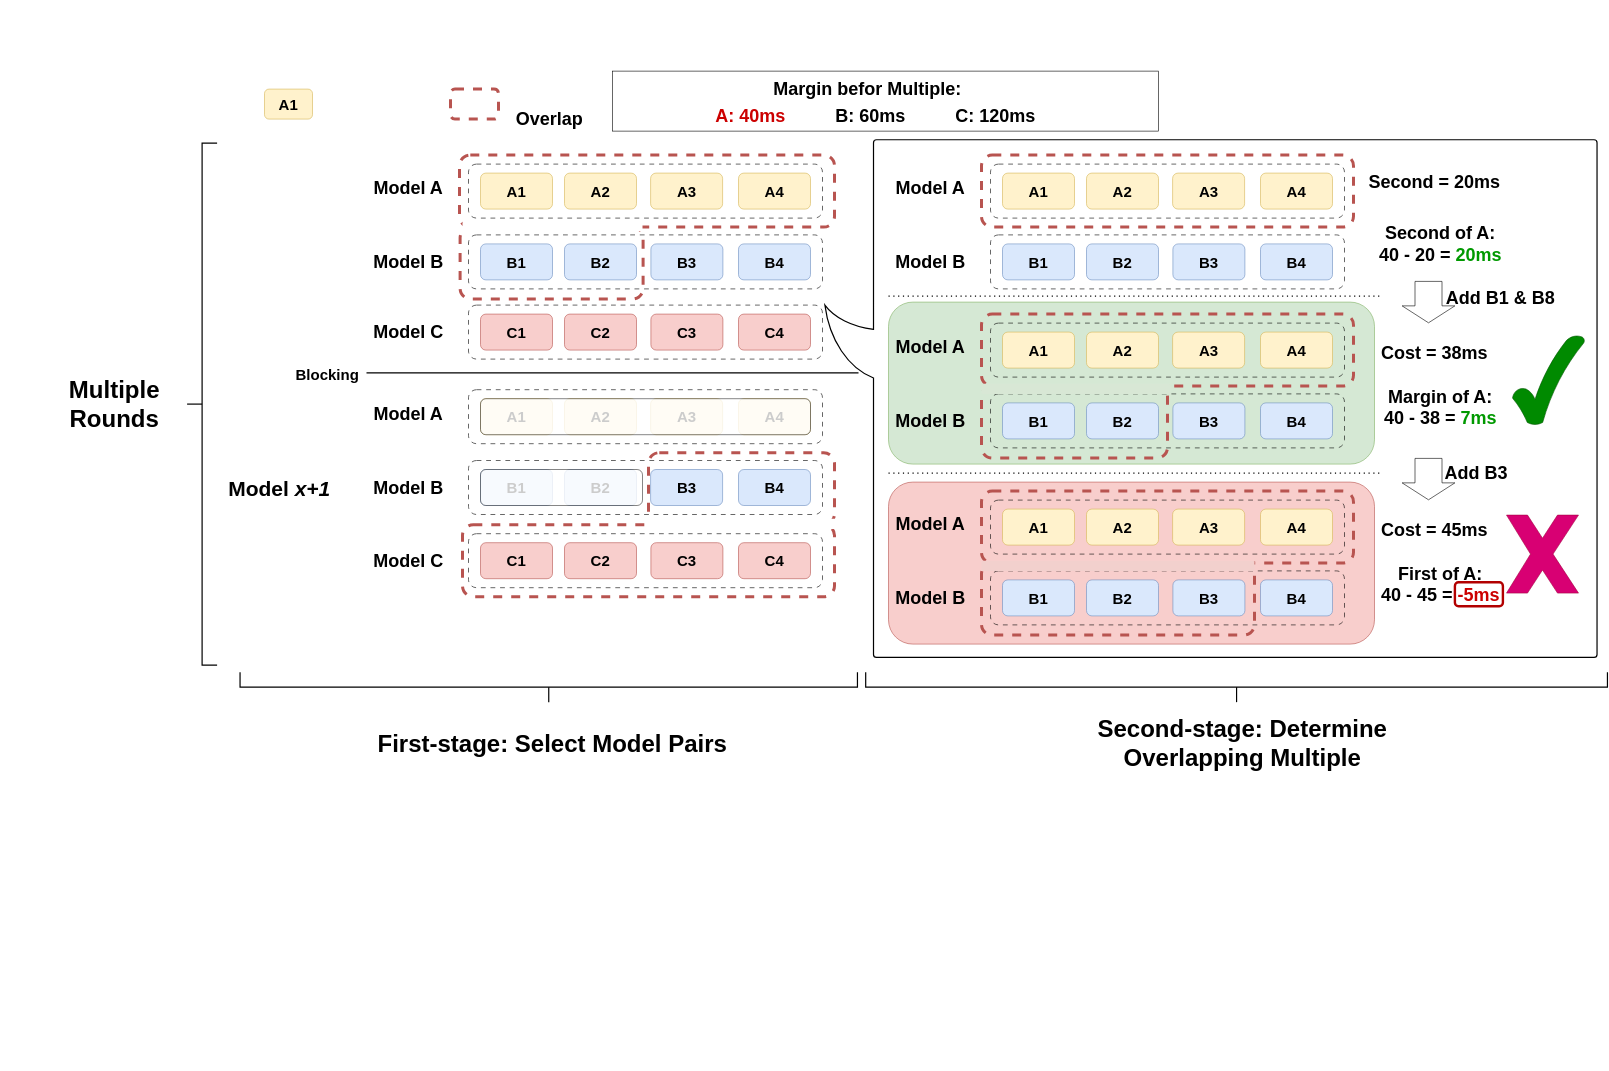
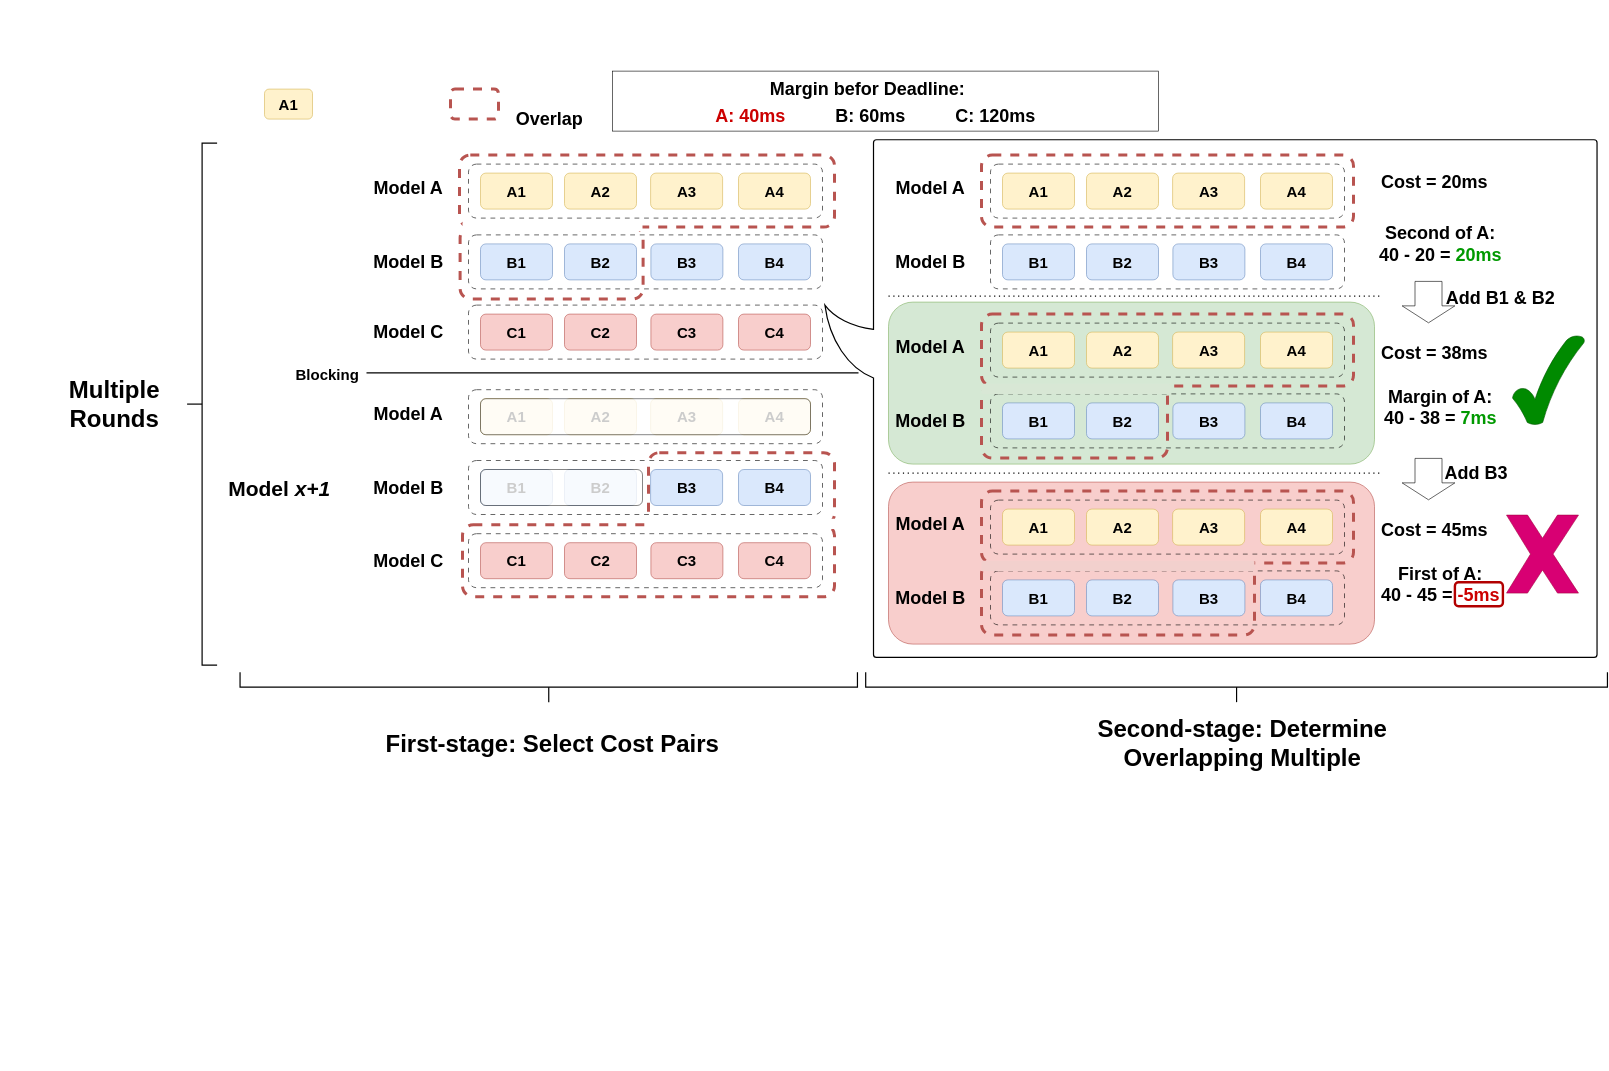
- <mxCell id="15" value="&lt;b style=&quot;font-size: 30px;&quot;&gt;&lt;font style=&quot;font-size: 30px;&quot;&gt;Margin befor Multiple:&lt;/font&gt;&lt;/b&gt;" style="text;strokeColor=none;align=center;fillColor=none;html=1;verticalAlign=middle;whiteSpace=wrap;rounded=0;shadow=0;fontSize=30;" parent="1" vertex="1"><mxGeometry x="1200" y="132" width="490" height="30" as="geometry" /></mxCell>
+ <mxCell id="15" value="&lt;b style=&quot;font-size: 30px;&quot;&gt;&lt;font style=&quot;font-size: 30px;&quot;&gt;Margin befor Deadline:&lt;/font&gt;&lt;/b&gt;" style="text;strokeColor=none;align=center;fillColor=none;html=1;verticalAlign=middle;whiteSpace=wrap;rounded=0;shadow=0;fontSize=30;" parent="1" vertex="1"><mxGeometry x="1200" y="132" width="490" height="30" as="geometry" /></mxCell>
- <mxCell id="20" value="&lt;b&gt;&lt;font style=&quot;font-size: 30px;&quot;&gt;Second = 20ms&lt;/font&gt;&lt;/b&gt;" style="text;strokeColor=none;align=center;fillColor=none;html=1;verticalAlign=middle;whiteSpace=wrap;rounded=0;shadow=0;" parent="1" vertex="1"><mxGeometry x="2210" y="288" width="360" height="30" as="geometry" /></mxCell>
+ <mxCell id="20" value="&lt;b&gt;&lt;font style=&quot;font-size: 30px;&quot;&gt;Cost = 20ms&lt;/font&gt;&lt;/b&gt;" style="text;strokeColor=none;align=center;fillColor=none;html=1;verticalAlign=middle;whiteSpace=wrap;rounded=0;shadow=0;" parent="1" vertex="1"><mxGeometry x="2210" y="288" width="360" height="30" as="geometry" /></mxCell>
- <mxCell id="23" value="&lt;b&gt;&lt;font style=&quot;font-size: 30px;&quot;&gt;Add B1 &amp;amp; B8&lt;/font&gt;&lt;/b&gt;" style="text;strokeColor=none;align=center;fillColor=none;html=1;verticalAlign=middle;whiteSpace=wrap;rounded=0;shadow=0;" parent="1" vertex="1"><mxGeometry x="2400" y="481" width="200" height="30" as="geometry" /></mxCell>
+ <mxCell id="23" value="&lt;b&gt;&lt;font style=&quot;font-size: 30px;&quot;&gt;Add B1 &amp;amp; B2&lt;/font&gt;&lt;/b&gt;" style="text;strokeColor=none;align=center;fillColor=none;html=1;verticalAlign=middle;whiteSpace=wrap;rounded=0;shadow=0;" parent="1" vertex="1"><mxGeometry x="2400" y="481" width="200" height="30" as="geometry" /></mxCell>
- <mxCell id="117" value="&lt;font size=&quot;1&quot; style=&quot;&quot;&gt;&lt;b style=&quot;font-size: 40px;&quot;&gt;First-stage: Select Model Pairs&lt;/b&gt;&lt;/font&gt;" style="text;strokeColor=none;align=center;fillColor=none;html=1;verticalAlign=middle;whiteSpace=wrap;rounded=0;" parent="1" vertex="1"><mxGeometry x="605" y="1198" width="630" height="80" as="geometry" /></mxCell>
+ <mxCell id="117" value="&lt;font size=&quot;1&quot; style=&quot;&quot;&gt;&lt;b style=&quot;font-size: 40px;&quot;&gt;First-stage: Select Cost Pairs&lt;/b&gt;&lt;/font&gt;" style="text;strokeColor=none;align=center;fillColor=none;html=1;verticalAlign=middle;whiteSpace=wrap;rounded=0;" parent="1" vertex="1"><mxGeometry x="605" y="1198" width="630" height="80" as="geometry" /></mxCell>
